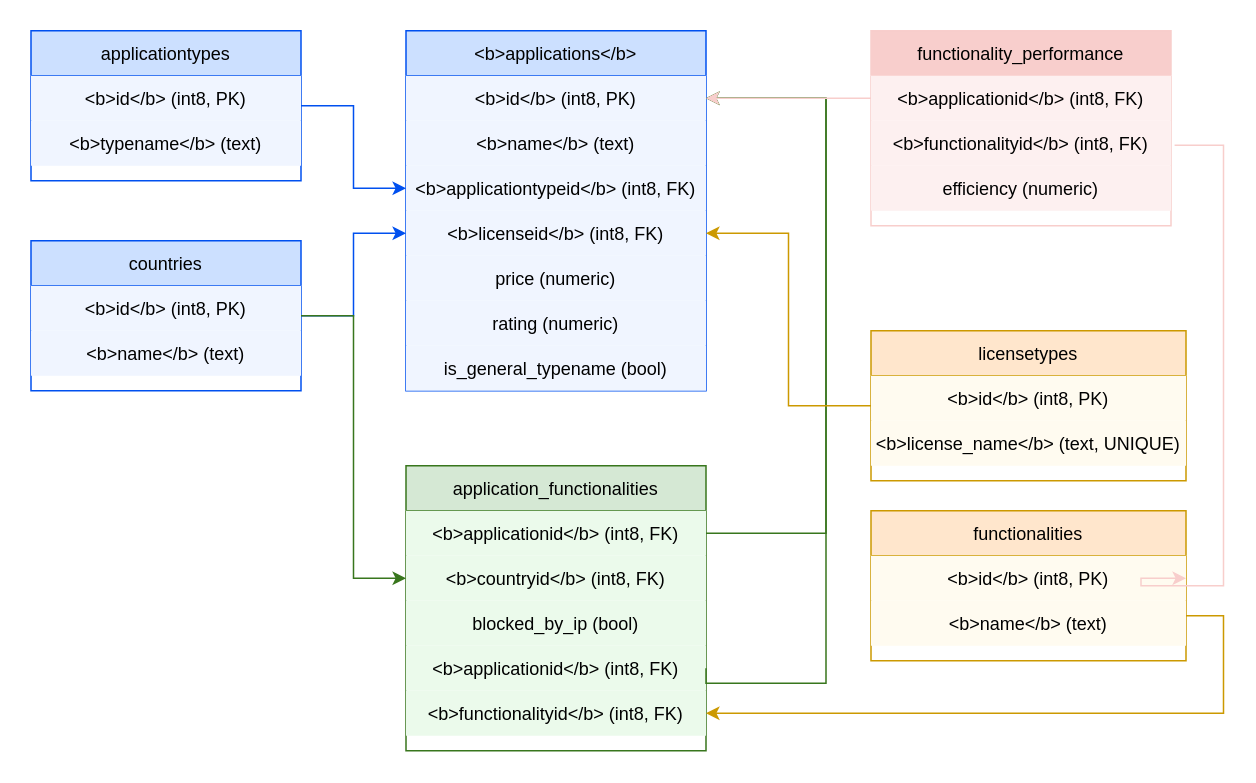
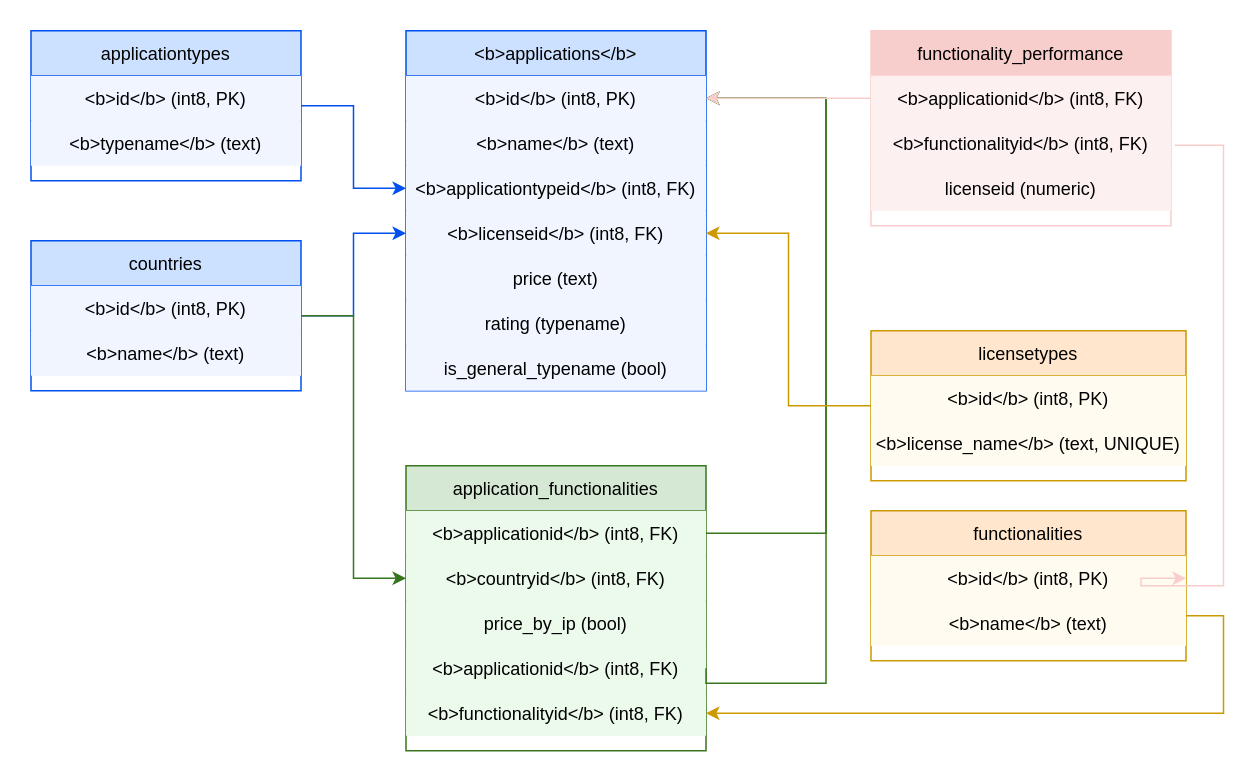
- <mxCell id="31" value="efficiency (numeric)" style="shape=partialRectangle;collapsible=0;dropTarget=0;pointerEvents=0;fillColor=#fdf0f0;top=0;left=0;bottom=0;right=0;points=[[0,0.5],[1,0.5]];portConstraint=eastwest;fontColor=#000000;" parent="28" vertex="1"><mxGeometry y="90" width="200" height="30" as="geometry" /></mxCell>
+ <mxCell id="31" value="licenseid (numeric)" style="shape=partialRectangle;collapsible=0;dropTarget=0;pointerEvents=0;fillColor=#fdf0f0;top=0;left=0;bottom=0;right=0;points=[[0,0.5],[1,0.5]];portConstraint=eastwest;fontColor=#000000;" parent="28" vertex="1"><mxGeometry y="90" width="200" height="30" as="geometry" /></mxCell>
- <mxCell id="7" value="price (numeric)" style="shape=partialRectangle;collapsible=0;dropTarget=0;pointerEvents=0;fillColor=#f0f5ff;top=0;left=0;bottom=0;right=0;points=[[0,0.5],[1,0.5]];portConstraint=eastwest;fontColor=#000000;" parent="2" vertex="1"><mxGeometry y="150" width="200" height="30" as="geometry" /></mxCell>
+ <mxCell id="7" value="price (text)" style="shape=partialRectangle;collapsible=0;dropTarget=0;pointerEvents=0;fillColor=#f0f5ff;top=0;left=0;bottom=0;right=0;points=[[0,0.5],[1,0.5]];portConstraint=eastwest;fontColor=#000000;" parent="2" vertex="1"><mxGeometry y="150" width="200" height="30" as="geometry" /></mxCell>
- <mxCell id="8" value="rating (numeric)" style="shape=partialRectangle;collapsible=0;dropTarget=0;pointerEvents=0;fillColor=#f0f5ff;top=0;left=0;bottom=0;right=0;points=[[0,0.5],[1,0.5]];portConstraint=eastwest;fontColor=#000000;" parent="2" vertex="1"><mxGeometry y="180" width="200" height="30" as="geometry" /></mxCell>
+ <mxCell id="8" value="rating (typename)" style="shape=partialRectangle;collapsible=0;dropTarget=0;pointerEvents=0;fillColor=#f0f5ff;top=0;left=0;bottom=0;right=0;points=[[0,0.5],[1,0.5]];portConstraint=eastwest;fontColor=#000000;" parent="2" vertex="1"><mxGeometry y="180" width="200" height="30" as="geometry" /></mxCell>
- <mxCell id="22" value="blocked_by_ip (bool)" style="shape=partialRectangle;collapsible=0;dropTarget=0;pointerEvents=0;fillColor=#ebfaeb;top=0;left=0;bottom=0;right=0;points=[[0,0.5],[1,0.5]];portConstraint=eastwest;fontColor=#000000;" parent="19" vertex="1"><mxGeometry y="90" width="200" height="30" as="geometry" /></mxCell>
+ <mxCell id="22" value="price_by_ip (bool)" style="shape=partialRectangle;collapsible=0;dropTarget=0;pointerEvents=0;fillColor=#ebfaeb;top=0;left=0;bottom=0;right=0;points=[[0,0.5],[1,0.5]];portConstraint=eastwest;fontColor=#000000;" parent="19" vertex="1"><mxGeometry y="90" width="200" height="30" as="geometry" /></mxCell>
